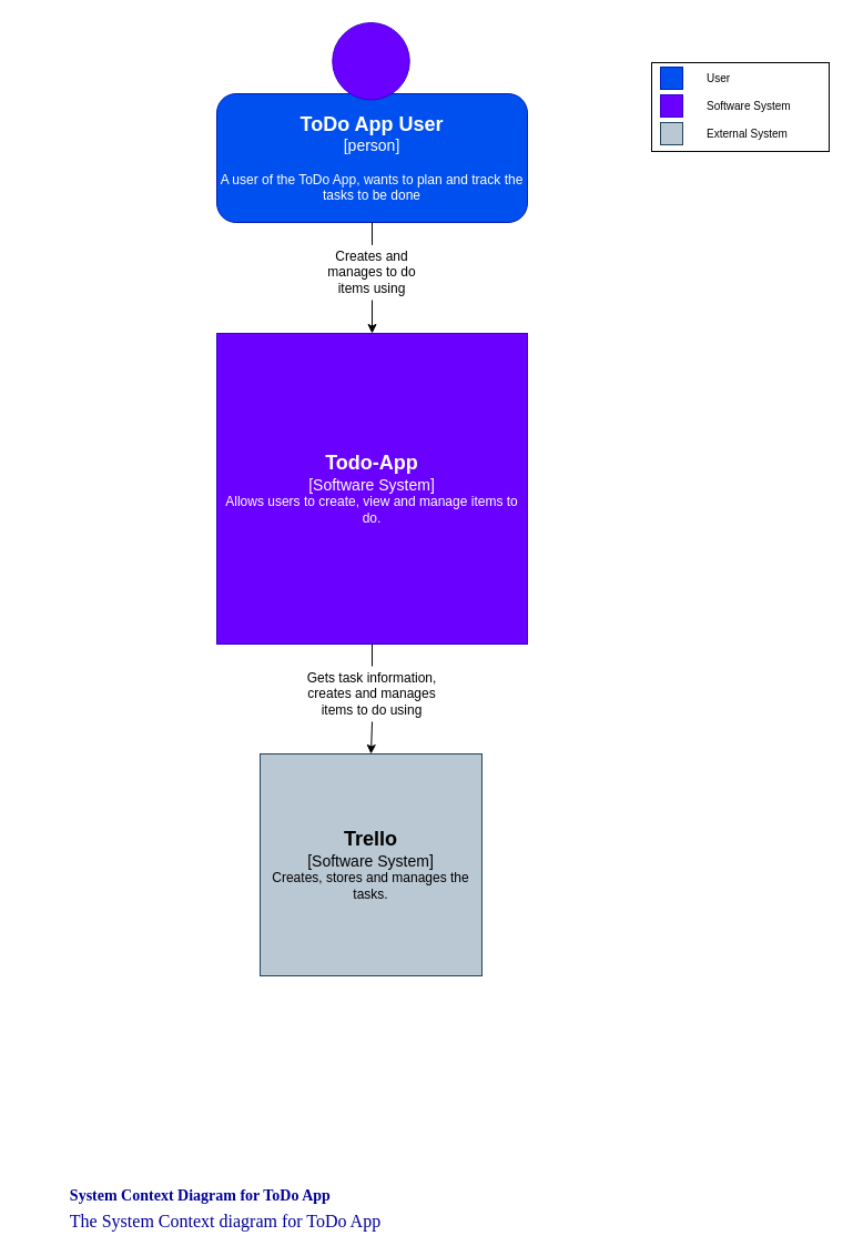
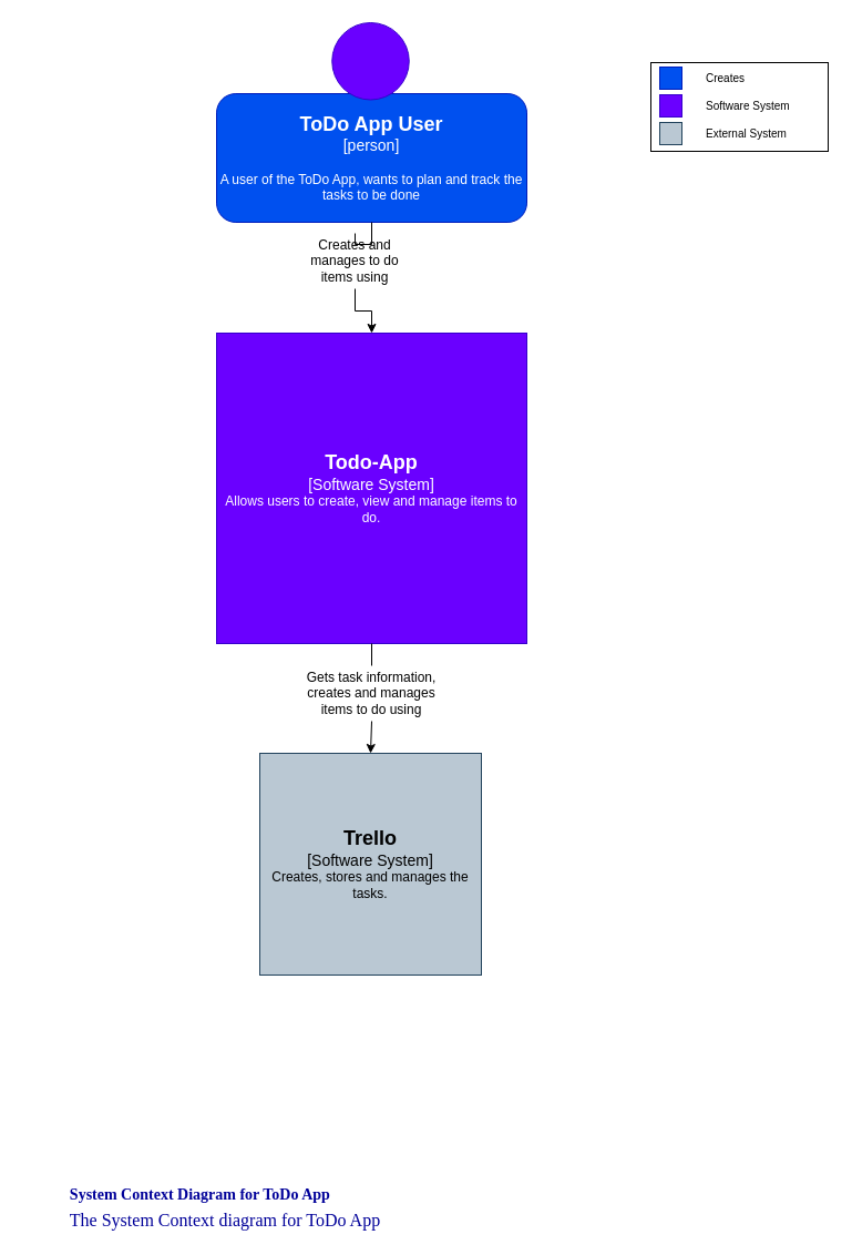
- <mxCell id="17" value="User" style="text;html=1;strokeColor=none;fillColor=none;align=left;verticalAlign=middle;whiteSpace=wrap;rounded=0;fontSize=10;" parent="1" vertex="1"><mxGeometry x="635" y="60" width="50" height="20" as="geometry" /></mxCell>
+ <mxCell id="17" value="Creates" style="text;html=1;strokeColor=none;fillColor=none;align=left;verticalAlign=middle;whiteSpace=wrap;rounded=0;fontSize=10;" parent="1" vertex="1"><mxGeometry x="635" y="60" width="50" height="20" as="geometry" /></mxCell>
- <mxCell id="9" value="Creates and manages to do items using" style="text;html=1;strokeColor=none;fillColor=none;align=center;verticalAlign=middle;whiteSpace=wrap;rounded=0;" parent="1" vertex="1"><mxGeometry x="287.13" y="220" width="95.75" height="50" as="geometry" /></mxCell>
+ <mxCell id="9" value="Creates and manages to do items using" style="text;html=1;strokeColor=none;fillColor=none;align=center;verticalAlign=middle;whiteSpace=wrap;rounded=0;" parent="1" vertex="1"><mxGeometry x="272.13" y="210" width="95.75" height="50" as="geometry" /></mxCell>
